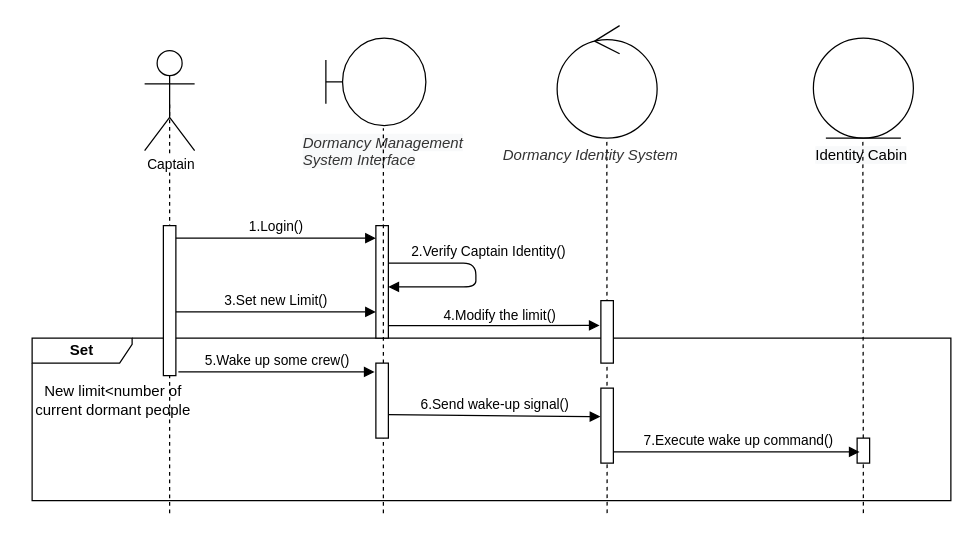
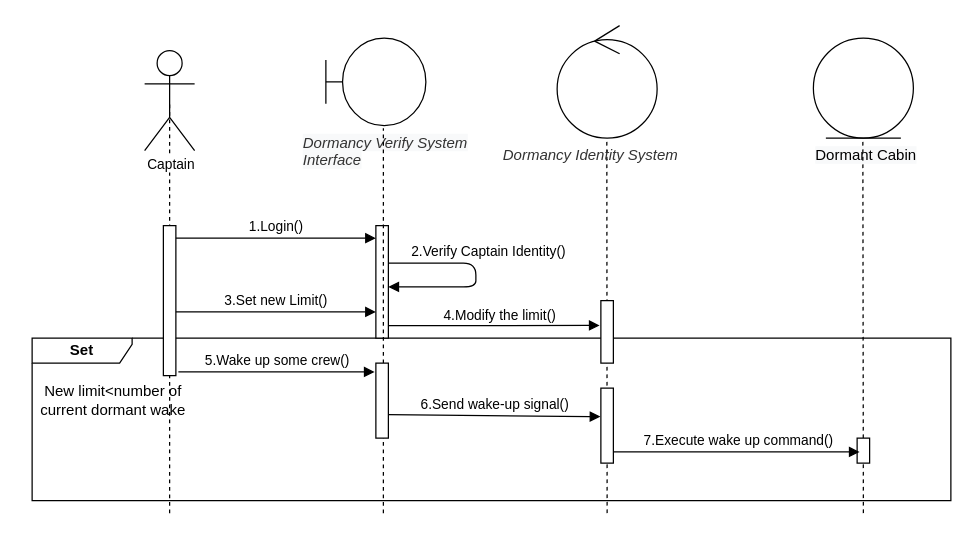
- <mxCell id="17" value="&lt;span style=&quot;color: rgb(51 , 51 , 51) ; font-family: &amp;#34;helvetica&amp;#34; ; font-size: 12px ; font-style: italic ; font-weight: 400 ; letter-spacing: normal ; text-align: center ; text-indent: 0px ; text-transform: none ; word-spacing: 0px ; background-color: rgb(248 , 249 , 250) ; display: inline ; float: none&quot;&gt;Dormancy Management System Interface&lt;/span&gt;" style="text;whiteSpace=wrap;html=1;" vertex="1" parent="1"><mxGeometry x="240" y="100" width="140" height="30" as="geometry" /></mxCell>
+ <mxCell id="17" value="&lt;span style=&quot;color: rgb(51 , 51 , 51) ; font-family: &amp;#34;helvetica&amp;#34; ; font-size: 12px ; font-style: italic ; font-weight: 400 ; letter-spacing: normal ; text-align: center ; text-indent: 0px ; text-transform: none ; word-spacing: 0px ; background-color: rgb(248 , 249 , 250) ; display: inline ; float: none&quot;&gt;Dormancy Verify System Interface&lt;/span&gt;" style="text;whiteSpace=wrap;html=1;" vertex="1" parent="1"><mxGeometry x="240" y="100" width="140" height="30" as="geometry" /></mxCell>
- <mxCell id="20" value="&lt;span style=&quot;color: rgb(0 , 0 , 0) ; font-family: &amp;#34;helvetica&amp;#34; ; font-size: 12px ; font-style: normal ; font-weight: 400 ; letter-spacing: normal ; text-align: center ; text-indent: 0px ; text-transform: none ; word-spacing: 0px ; background-color: rgb(248 , 249 , 250) ; display: inline ; float: none&quot;&gt;Identity Cabin&lt;/span&gt;" style="text;whiteSpace=wrap;html=1;" vertex="1" parent="1"><mxGeometry x="650" y="110" width="110" height="30" as="geometry" /></mxCell>
+ <mxCell id="20" value="&lt;span style=&quot;color: rgb(0 , 0 , 0) ; font-family: &amp;#34;helvetica&amp;#34; ; font-size: 12px ; font-style: normal ; font-weight: 400 ; letter-spacing: normal ; text-align: center ; text-indent: 0px ; text-transform: none ; word-spacing: 0px ; background-color: rgb(248 , 249 , 250) ; display: inline ; float: none&quot;&gt;Dormant Cabin&lt;/span&gt;" style="text;whiteSpace=wrap;html=1;" vertex="1" parent="1"><mxGeometry x="650" y="110" width="110" height="30" as="geometry" /></mxCell>
- <mxCell id="26" value="New limit&amp;lt;number of current dormant people" style="text;html=1;strokeColor=none;fillColor=none;align=center;verticalAlign=middle;whiteSpace=wrap;rounded=0;" vertex="1" parent="1"><mxGeometry x="20" y="310" width="140" height="20" as="geometry" /></mxCell>
+ <mxCell id="26" value="New limit&amp;lt;number of current dormant wake" style="text;html=1;strokeColor=none;fillColor=none;align=center;verticalAlign=middle;whiteSpace=wrap;rounded=0;" vertex="1" parent="1"><mxGeometry x="20" y="310" width="140" height="20" as="geometry" /></mxCell>
